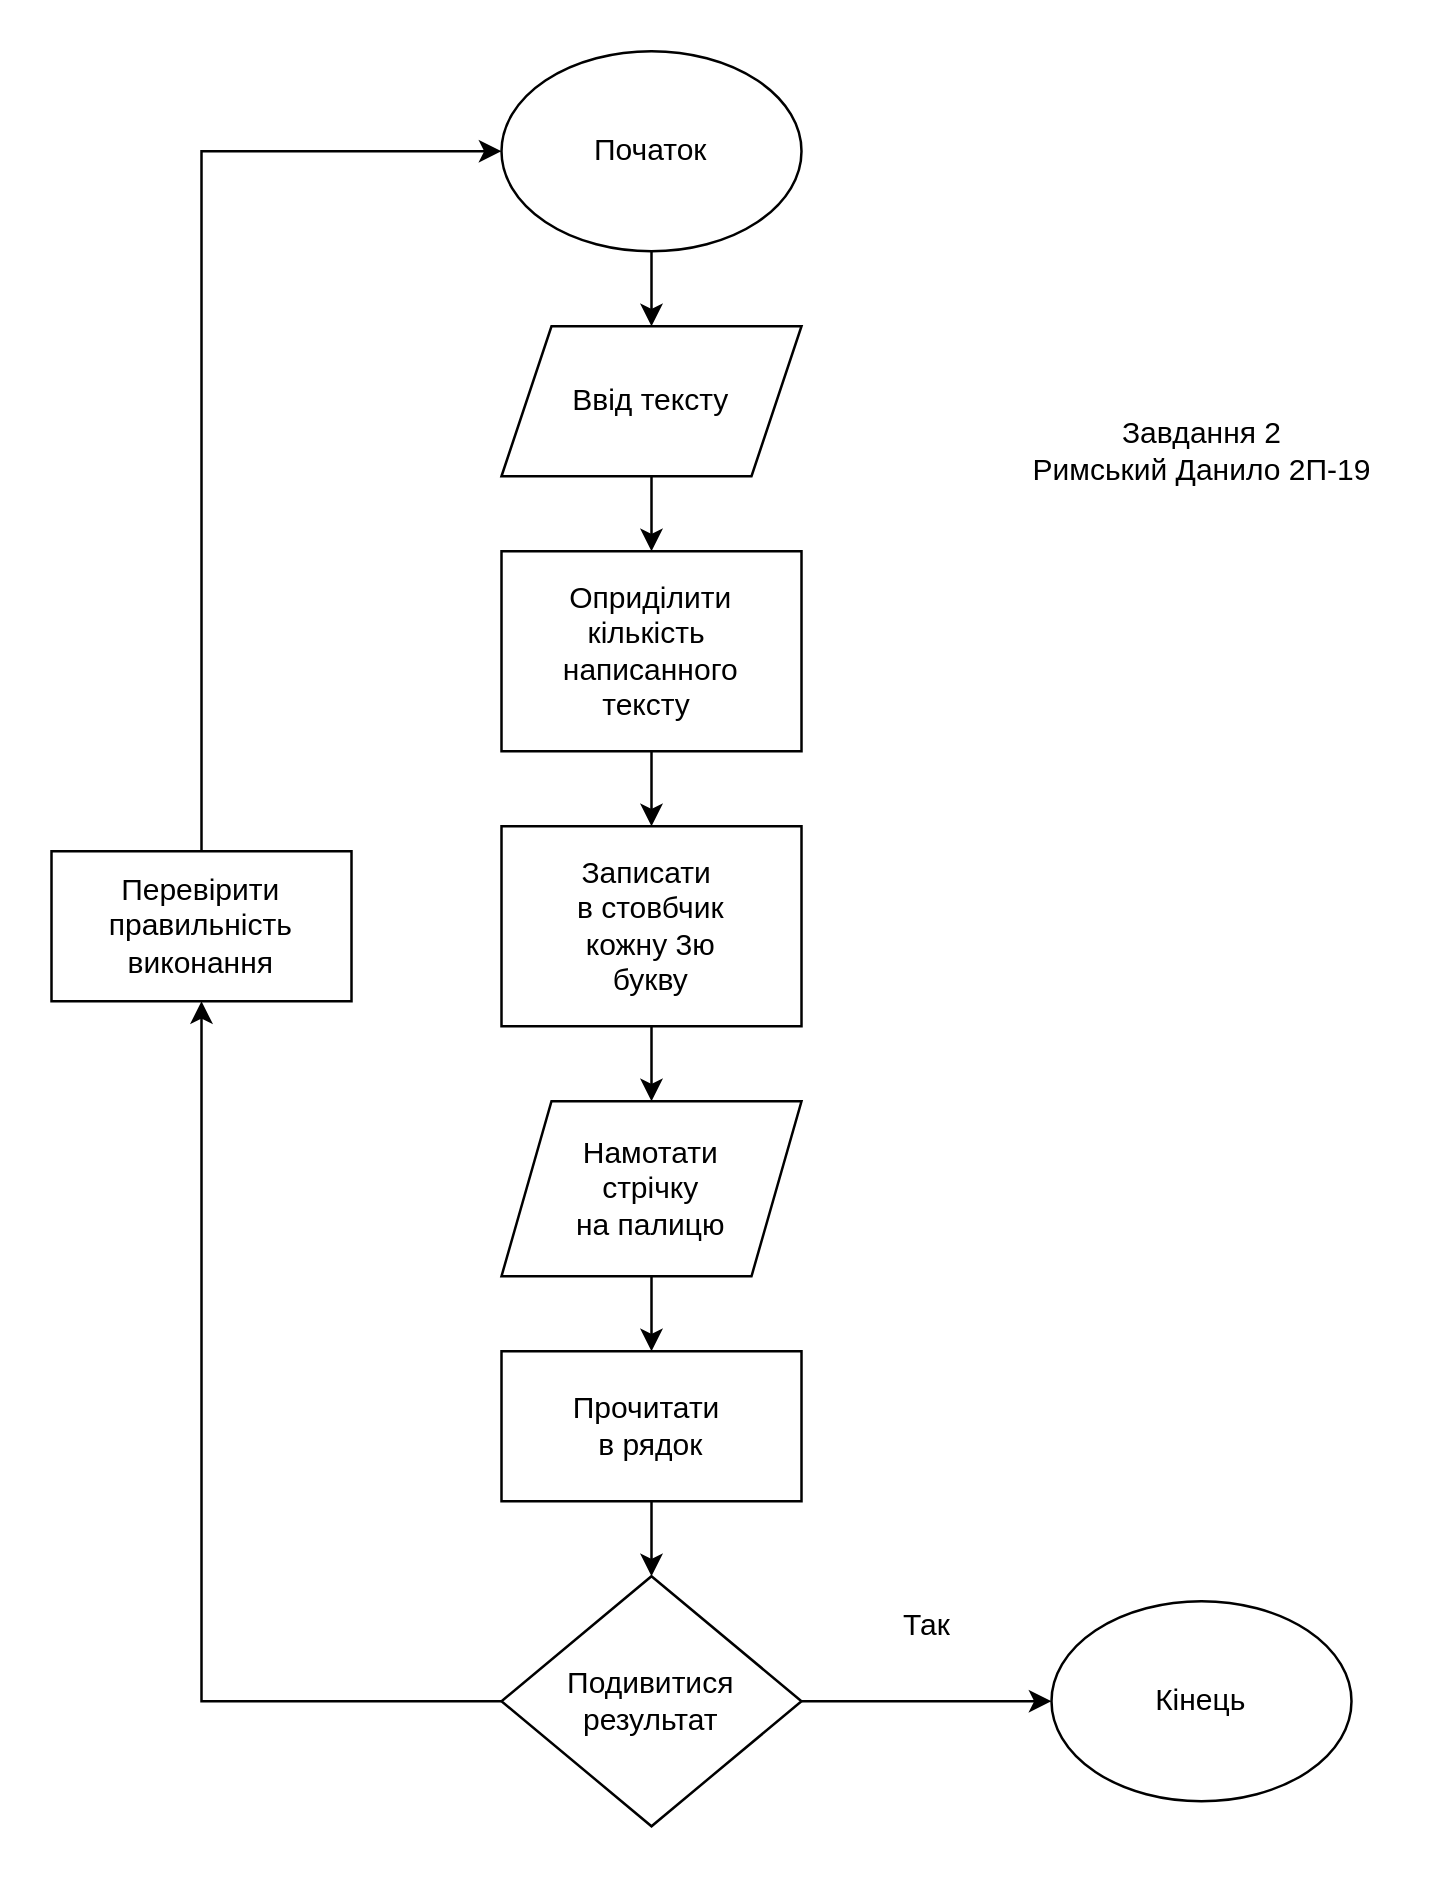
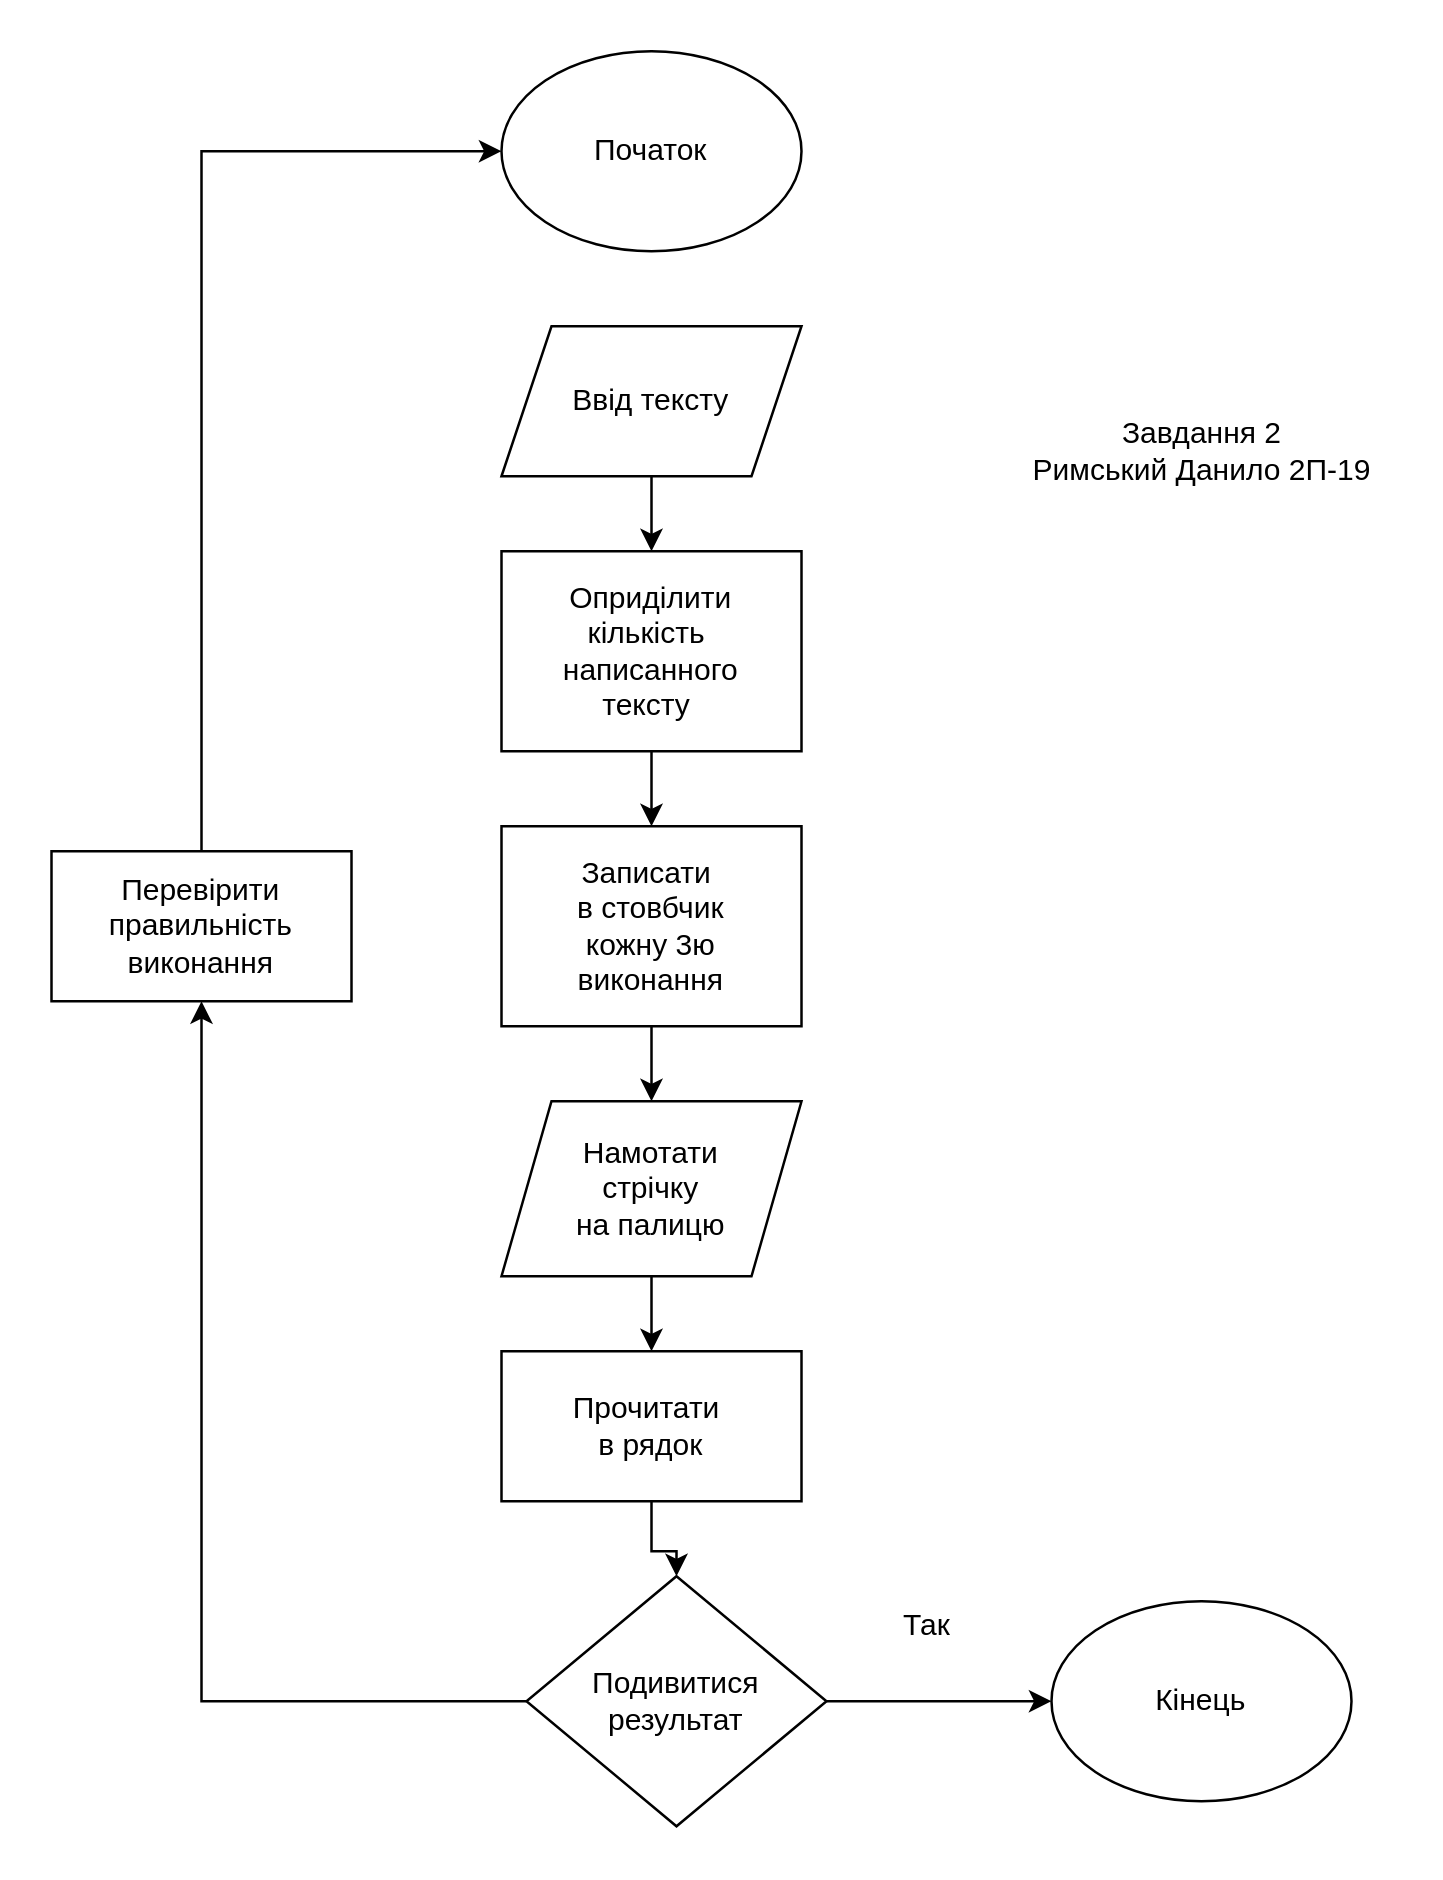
- <mxCell id="2" value="" style="edgeStyle=orthogonalEdgeStyle;rounded=0;orthogonalLoop=1;jettySize=auto;html=1;" edge="1" parent="1" source="3" target="5"><mxGeometry relative="1" as="geometry" /></mxCell>
- <mxCell id="9" value="Записати&amp;nbsp;&lt;br&gt;в стовбчик&lt;br&gt;кожну 3ю&lt;br&gt;букву" style="whiteSpace=wrap;html=1;" vertex="1" parent="1"><mxGeometry x="200" y="330" width="120" height="80" as="geometry" /></mxCell>
+ <mxCell id="9" value="Записати&amp;nbsp;&lt;br&gt;в стовбчик&lt;br&gt;кожну 3ю&lt;br&gt;виконання" style="whiteSpace=wrap;html=1;" vertex="1" parent="1"><mxGeometry x="200" y="330" width="120" height="80" as="geometry" /></mxCell>
- <mxCell id="16" value="Подивитися&lt;br&gt;результат" style="rhombus;whiteSpace=wrap;html=1;" vertex="1" parent="1"><mxGeometry x="200" y="630" width="120" height="100" as="geometry" /></mxCell>
+ <mxCell id="16" value="Подивитися&lt;br&gt;результат" style="rhombus;whiteSpace=wrap;html=1;" vertex="1" parent="1"><mxGeometry x="210" y="630" width="120" height="100" as="geometry" /></mxCell>
